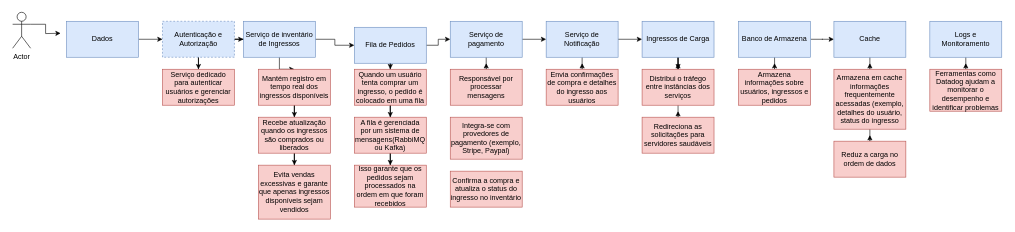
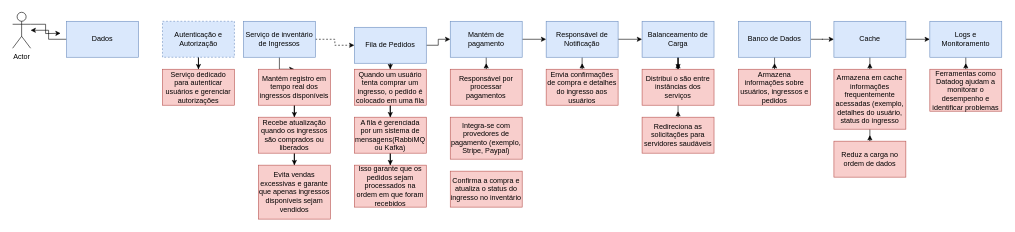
- <mxCell id="4" style="edgeStyle=orthogonalEdgeStyle;rounded=0;orthogonalLoop=1;jettySize=auto;html=1;entryX=0;entryY=0.5;entryDx=0;entryDy=0;" edge="1" parent="1" source="5" target="8"><mxGeometry relative="1" as="geometry" /></mxCell>
+ <mxCell id="4" style="edgeStyle=orthogonalEdgeStyle;rounded=0;orthogonalLoop=1;jettySize=auto;html=1;" edge="1" parent="1" source="5" target="3"><mxGeometry relative="1" as="geometry" /></mxCell>
- <mxCell id="6" style="edgeStyle=orthogonalEdgeStyle;rounded=0;orthogonalLoop=1;jettySize=auto;html=1;entryX=0;entryY=0.5;entryDx=0;entryDy=0;" edge="1" parent="1" source="8" target="11"><mxGeometry relative="1" as="geometry" /></mxCell>
- <mxCell id="17" value="Serviço de pagamento" style="rounded=0;whiteSpace=wrap;html=1;fillColor=#dae8fc;strokeColor=#6c8ebf;" vertex="1" parent="1"><mxGeometry x="750" y="35" width="120" height="60" as="geometry" /></mxCell>
+ <mxCell id="17" value="Mantém de pagamento" style="rounded=0;whiteSpace=wrap;html=1;fillColor=#dae8fc;strokeColor=#6c8ebf;" vertex="1" parent="1"><mxGeometry x="750" y="35" width="120" height="60" as="geometry" /></mxCell>
- <mxCell id="20" value="Serviço de Notificação" style="rounded=0;whiteSpace=wrap;html=1;fillColor=#dae8fc;strokeColor=#6c8ebf;" vertex="1" parent="1"><mxGeometry x="910" y="35" width="120" height="60" as="geometry" /></mxCell>
+ <mxCell id="20" value="Responsável de Notificação" style="rounded=0;whiteSpace=wrap;html=1;fillColor=#dae8fc;strokeColor=#6c8ebf;" vertex="1" parent="1"><mxGeometry x="910" y="35" width="120" height="60" as="geometry" /></mxCell>
- <mxCell id="23" value="Ingressos de Carga" style="rounded=0;whiteSpace=wrap;html=1;fillColor=#dae8fc;strokeColor=#6c8ebf;" vertex="1" parent="1"><mxGeometry x="1070" y="35" width="120" height="60" as="geometry" /></mxCell>
+ <mxCell id="23" value="Balanceamento de Carga" style="rounded=0;whiteSpace=wrap;html=1;fillColor=#dae8fc;strokeColor=#6c8ebf;" vertex="1" parent="1"><mxGeometry x="1070" y="35" width="120" height="60" as="geometry" /></mxCell>
- <mxCell id="26" value="Banco de Armazena" style="rounded=0;whiteSpace=wrap;html=1;fillColor=#dae8fc;strokeColor=#6c8ebf;" vertex="1" parent="1"><mxGeometry x="1231" y="35" width="120" height="60" as="geometry" /></mxCell>
+ <mxCell id="26" value="Banco de Dados" style="rounded=0;whiteSpace=wrap;html=1;fillColor=#dae8fc;strokeColor=#6c8ebf;" vertex="1" parent="1"><mxGeometry x="1231" y="35" width="120" height="60" as="geometry" /></mxCell>
+ <mxCell id="27" style="edgeStyle=orthogonalEdgeStyle;rounded=0;orthogonalLoop=1;jettySize=auto;html=1;entryX=0;entryY=0.5;entryDx=0;entryDy=0;" edge="1" parent="1" source="29" target="31"><mxGeometry relative="1" as="geometry" /></mxCell>
- <mxCell id="9" style="edgeStyle=orthogonalEdgeStyle;rounded=0;orthogonalLoop=1;jettySize=auto;html=1;entryX=0;entryY=0.5;entryDx=0;entryDy=0;" edge="1" parent="1" source="11" target="14"><mxGeometry relative="1" as="geometry" /></mxCell>
+ <mxCell id="9" style="edgeStyle=orthogonalEdgeStyle;rounded=0;orthogonalLoop=1;jettySize=auto;html=1;entryX=0;entryY=0.5;entryDx=0;entryDy=0;dashed=1;" edge="1" parent="1" source="11" target="14"><mxGeometry relative="1" as="geometry" /></mxCell>
- <mxCell id="43" value="Responsável por processar mensagens" style="rounded=0;whiteSpace=wrap;html=1;fillColor=#f8cecc;strokeColor=#b85450;" vertex="1" parent="1"><mxGeometry x="750" y="115" width="120" height="60" as="geometry" /></mxCell>
+ <mxCell id="43" value="Responsável por processar pagamentos" style="rounded=0;whiteSpace=wrap;html=1;fillColor=#f8cecc;strokeColor=#b85450;" vertex="1" parent="1"><mxGeometry x="750" y="115" width="120" height="60" as="geometry" /></mxCell>
- <mxCell id="48" value="Distribui o tráfego entre instâncias dos serviços" style="rounded=0;whiteSpace=wrap;html=1;fillColor=#f8cecc;strokeColor=#b85450;" vertex="1" parent="1"><mxGeometry x="1070" y="115" width="120" height="60" as="geometry" /></mxCell>
+ <mxCell id="48" value="Distribui o são entre instâncias dos serviços" style="rounded=0;whiteSpace=wrap;html=1;fillColor=#f8cecc;strokeColor=#b85450;" vertex="1" parent="1"><mxGeometry x="1070" y="115" width="120" height="60" as="geometry" /></mxCell>
